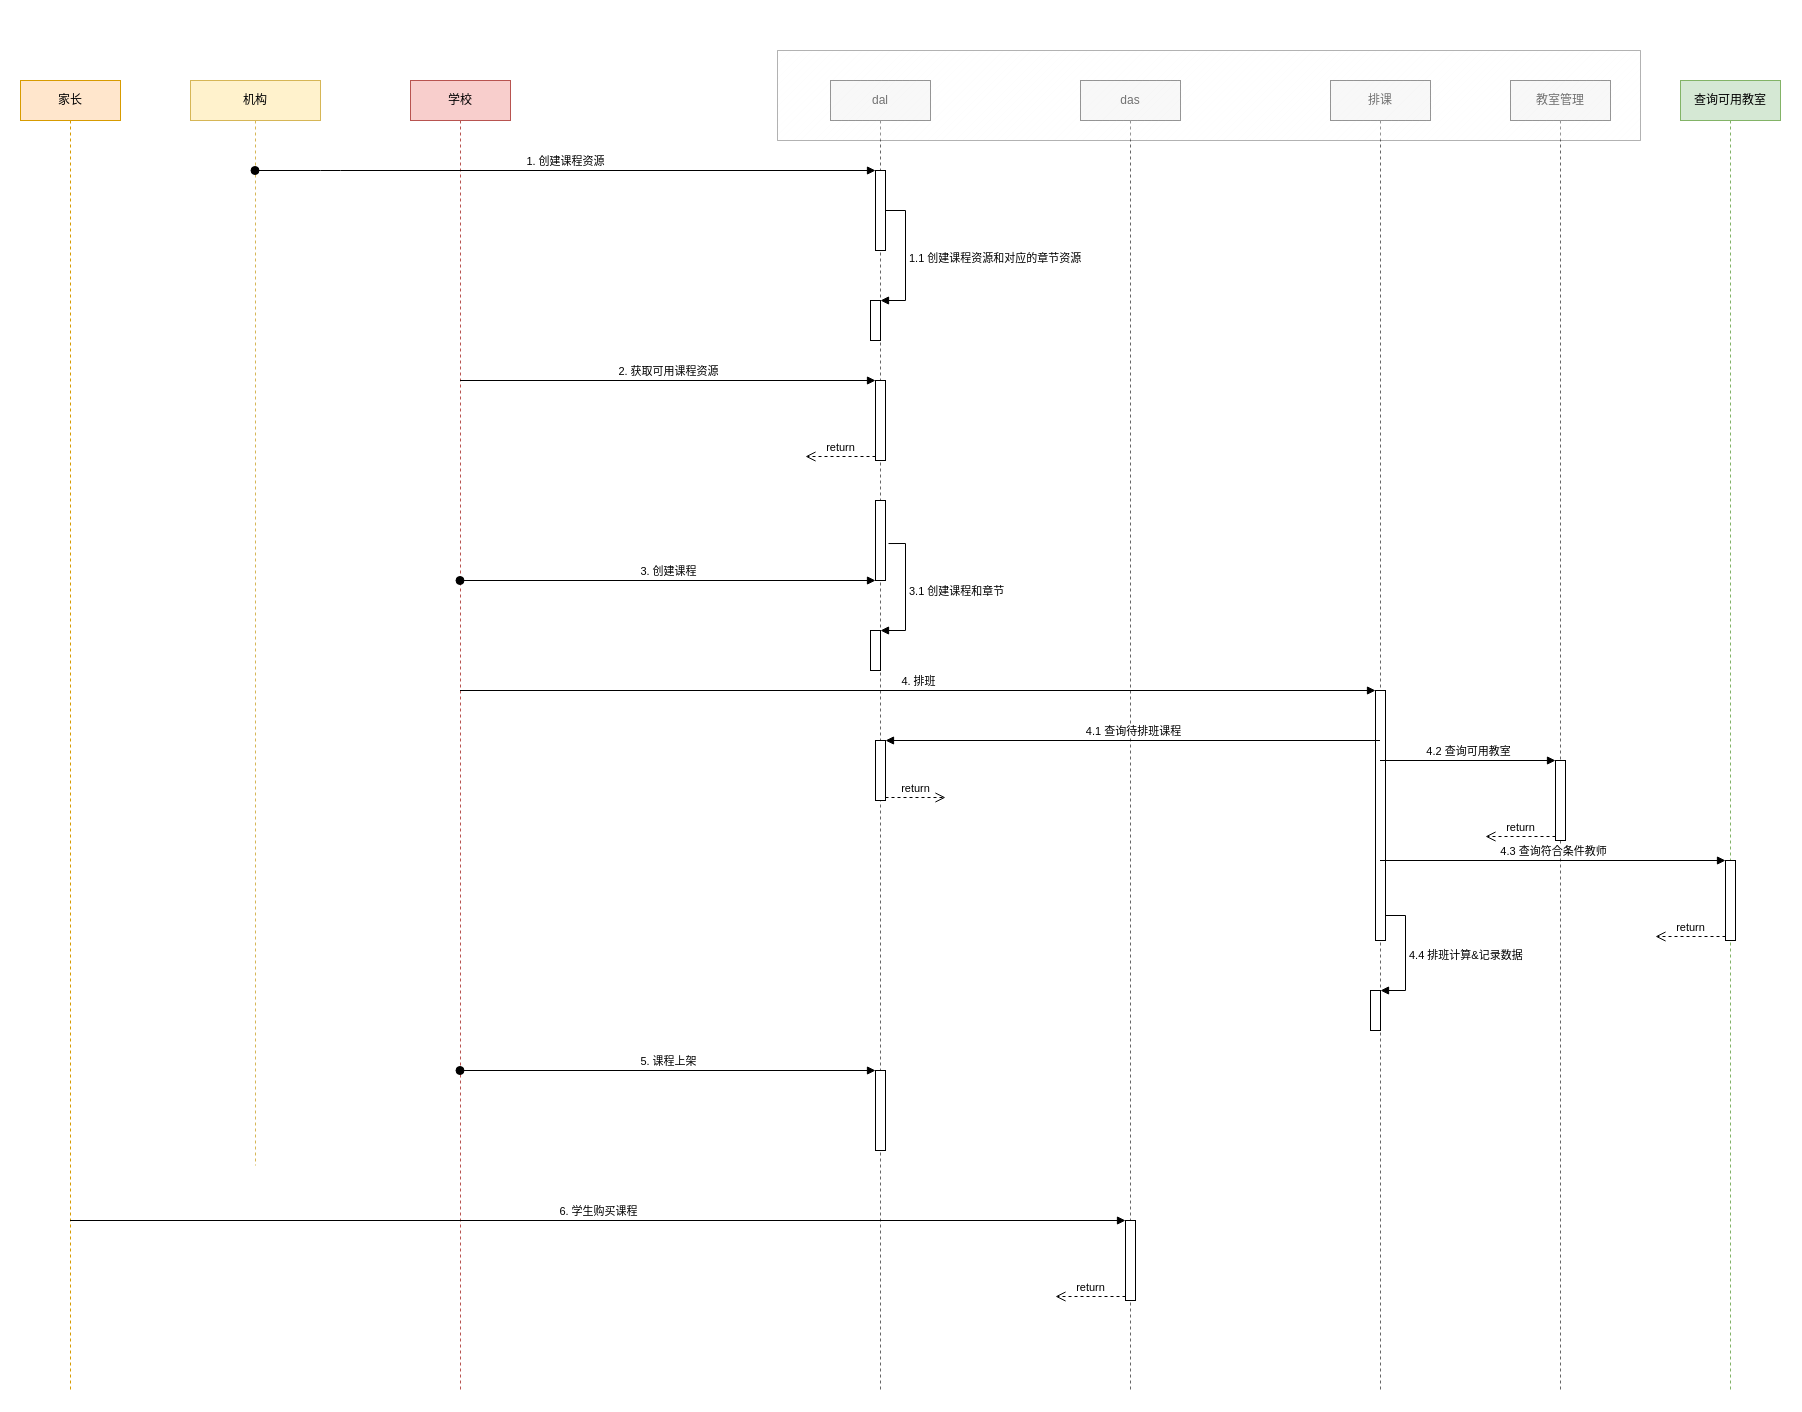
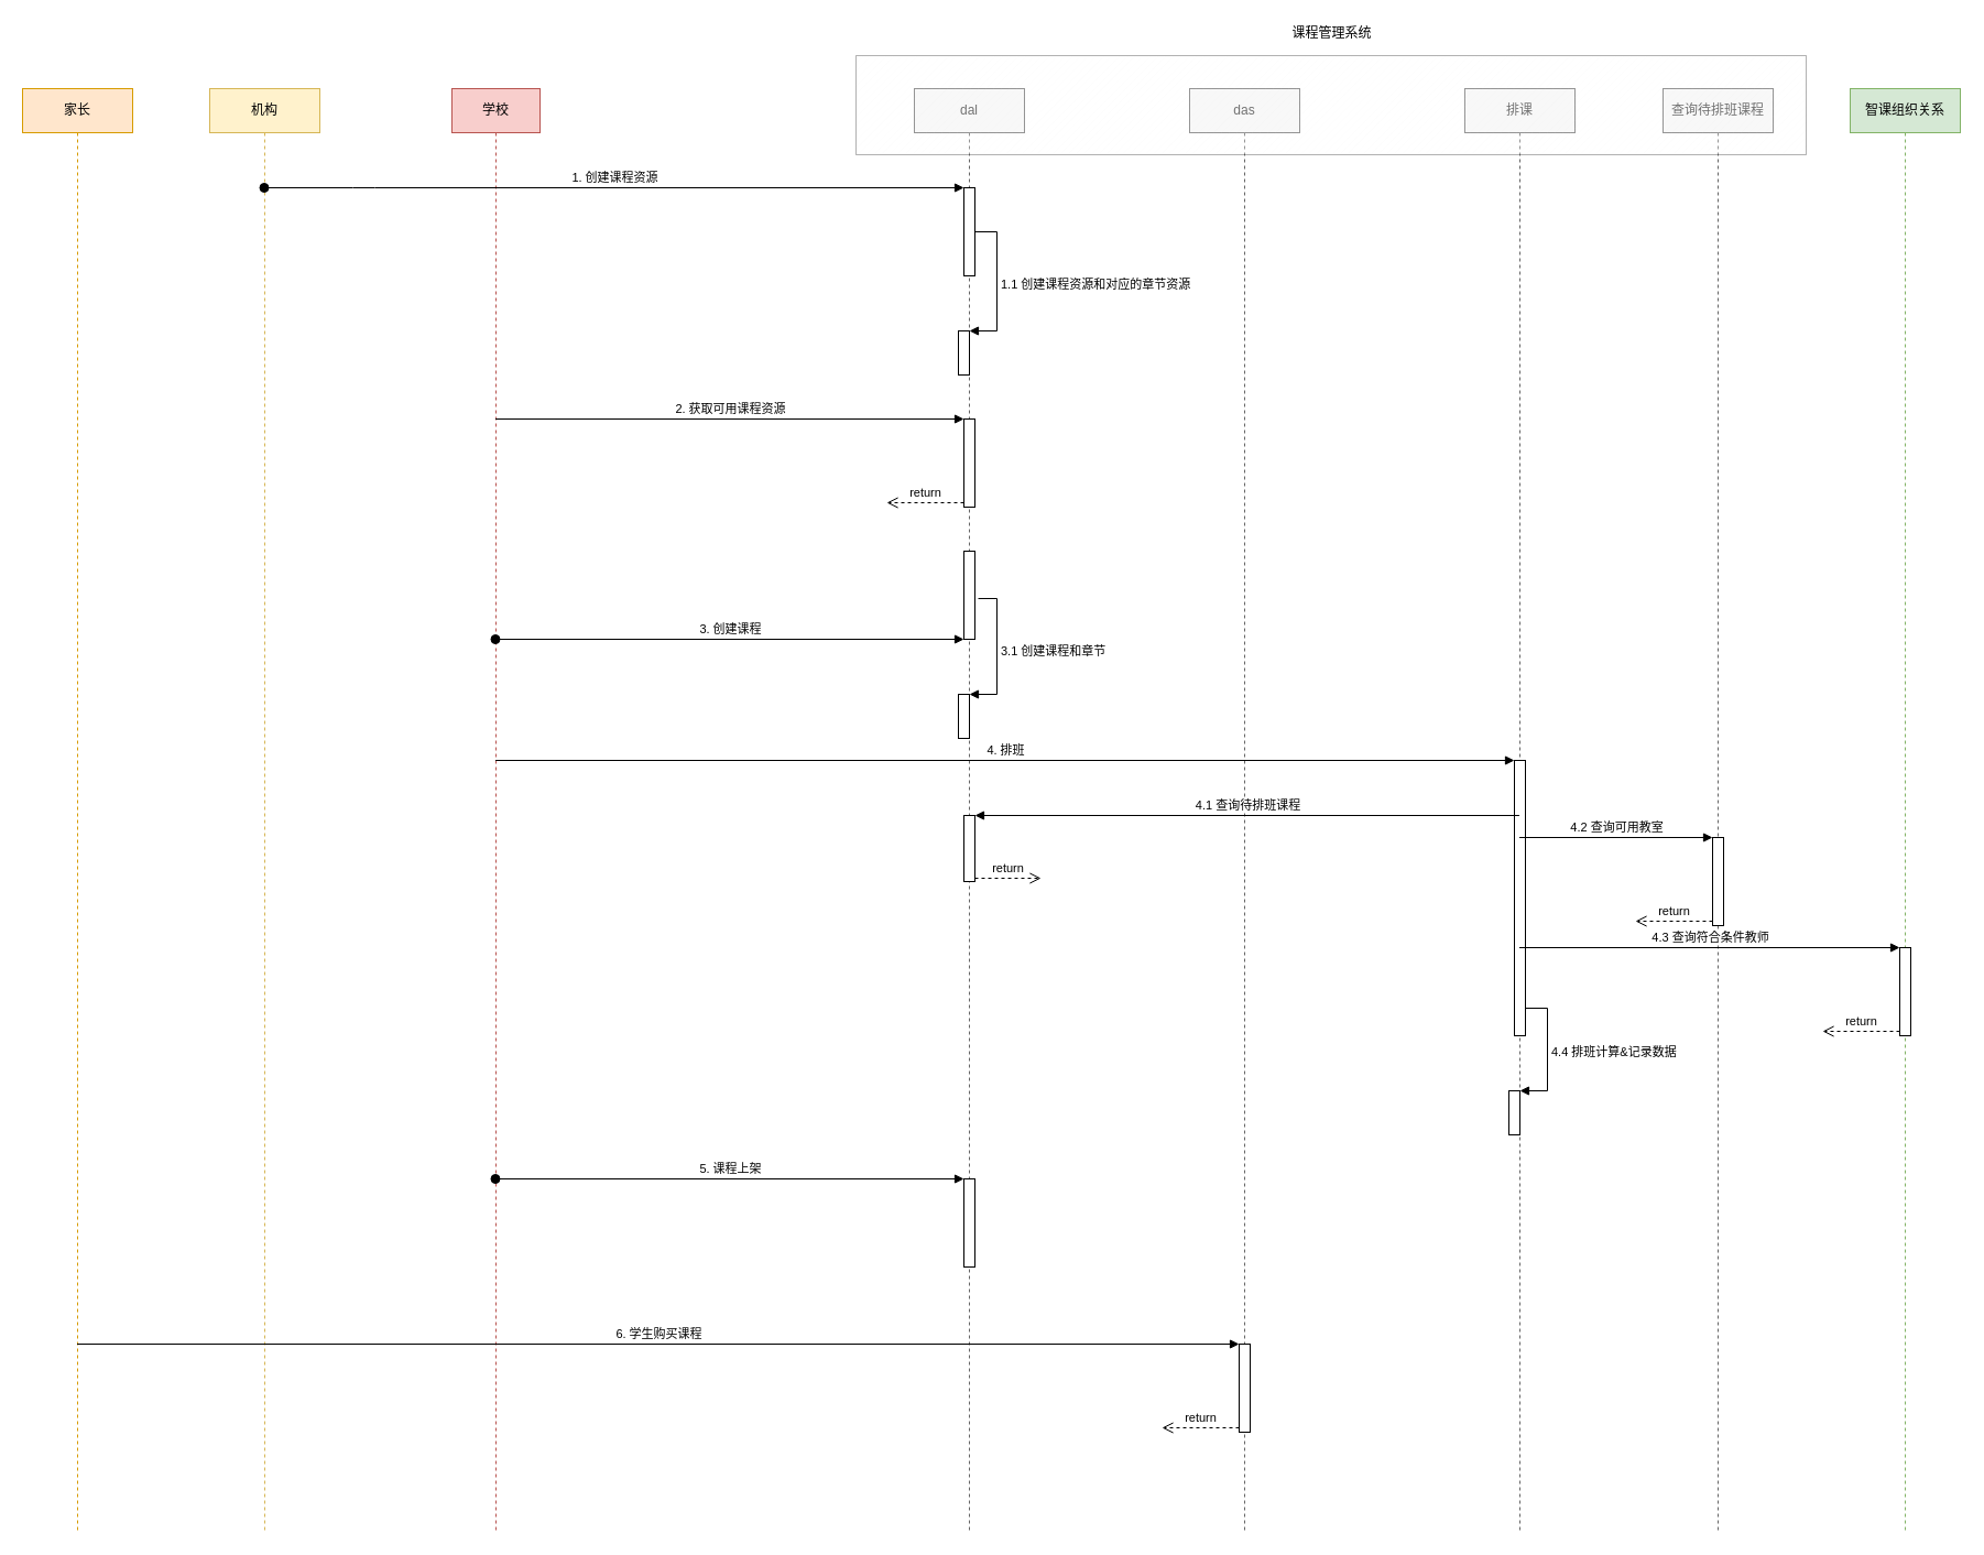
+ <mxCell id="40" value="课程管理系统" style="text;html=1;align=center;verticalAlign=middle;resizable=0;points=[];autosize=1;strokeColor=none;fillColor=none;" vertex="1" parent="1"><mxGeometry x="1163.5" y="20" width="90" height="20" as="geometry" /></mxCell>
- <mxCell id="29" value="教室管理" style="shape=umlLifeline;perimeter=lifelinePerimeter;whiteSpace=wrap;html=1;container=1;collapsible=0;recursiveResize=0;outlineConnect=0;fillColor=#f5f5f5;strokeColor=#666666;fontColor=#333333;" vertex="1" parent="1"><mxGeometry x="1510" y="80" width="100" height="1310" as="geometry" /></mxCell>
+ <mxCell id="29" value="查询待排班课程" style="shape=umlLifeline;perimeter=lifelinePerimeter;whiteSpace=wrap;html=1;container=1;collapsible=0;recursiveResize=0;outlineConnect=0;fillColor=#f5f5f5;strokeColor=#666666;fontColor=#333333;" vertex="1" parent="1"><mxGeometry x="1510" y="80" width="100" height="1310" as="geometry" /></mxCell>
- <mxCell id="32" value="查询可用教室" style="shape=umlLifeline;perimeter=lifelinePerimeter;whiteSpace=wrap;html=1;container=1;collapsible=0;recursiveResize=0;outlineConnect=0;fillColor=#d5e8d4;strokeColor=#82b366;" vertex="1" parent="1"><mxGeometry x="1680" y="80" width="100" height="1310" as="geometry" /></mxCell>
+ <mxCell id="32" value="智课组织关系" style="shape=umlLifeline;perimeter=lifelinePerimeter;whiteSpace=wrap;html=1;container=1;collapsible=0;recursiveResize=0;outlineConnect=0;fillColor=#d5e8d4;strokeColor=#82b366;" vertex="1" parent="1"><mxGeometry x="1680" y="80" width="100" height="1310" as="geometry" /></mxCell>
- <mxCell id="2" value="机构" style="shape=umlLifeline;perimeter=lifelinePerimeter;whiteSpace=wrap;html=1;container=1;collapsible=0;recursiveResize=0;outlineConnect=0;fillColor=#fff2cc;strokeColor=#d6b656;" vertex="1" parent="1"><mxGeometry x="190" y="80" width="130" height="1085" as="geometry" /></mxCell>
+ <mxCell id="2" value="机构" style="shape=umlLifeline;perimeter=lifelinePerimeter;whiteSpace=wrap;html=1;container=1;collapsible=0;recursiveResize=0;outlineConnect=0;fillColor=#fff2cc;strokeColor=#d6b656;" vertex="1" parent="1"><mxGeometry x="190" y="80" width="100" height="1310" as="geometry" /></mxCell>
- <mxCell id="3" value="学校" style="shape=umlLifeline;perimeter=lifelinePerimeter;whiteSpace=wrap;html=1;container=1;collapsible=0;recursiveResize=0;outlineConnect=0;fillColor=#f8cecc;strokeColor=#b85450;" vertex="1" parent="1"><mxGeometry x="410" y="80" width="100" height="1310" as="geometry" /></mxCell>
+ <mxCell id="3" value="学校" style="shape=umlLifeline;perimeter=lifelinePerimeter;whiteSpace=wrap;html=1;container=1;collapsible=0;recursiveResize=0;outlineConnect=0;fillColor=#f8cecc;strokeColor=#b85450;" vertex="1" parent="1"><mxGeometry x="410" y="80" width="80" height="1310" as="geometry" /></mxCell>
